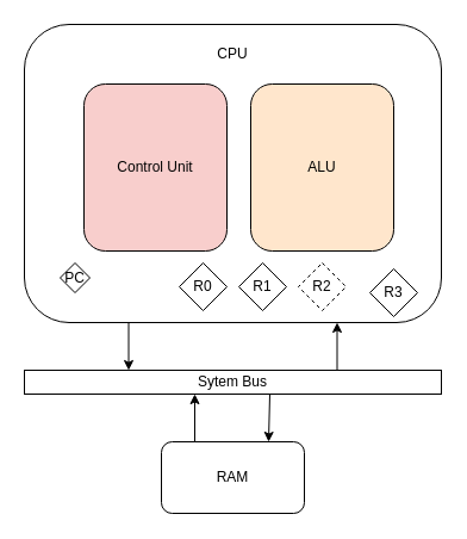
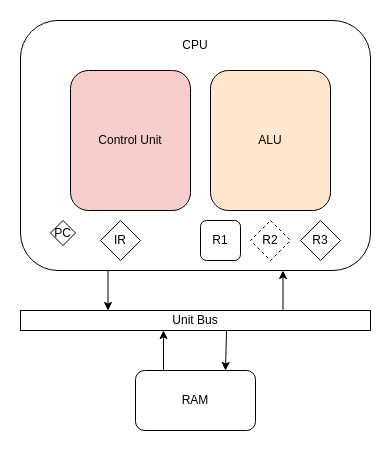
+ <mxCell id="6" value="IR" style="rhombus;whiteSpace=wrap;html=1;" parent="1" vertex="1"><mxGeometry x="100" y="220" width="40" height="40" as="geometry" /></mxCell>
- <mxCell id="7" value="R0" style="rhombus;whiteSpace=wrap;html=1;" parent="1" vertex="1"><mxGeometry x="150" y="220" width="40" height="40" as="geometry" /></mxCell>
- <mxCell id="8" value="R1" style="rhombus;whiteSpace=wrap;html=1;" parent="1" vertex="1"><mxGeometry x="200" y="220" width="40" height="40" as="geometry" /></mxCell>
+ <mxCell id="8" value="R1" style="whiteSpace=wrap;html=1;rounded=1;" parent="1" vertex="1"><mxGeometry x="200" y="220" width="40" height="40" as="geometry" /></mxCell>
- <mxCell id="9" value="R3" style="rhombus;whiteSpace=wrap;html=1;" parent="1" vertex="1"><mxGeometry x="310" y="225" width="40" height="40" as="geometry" /></mxCell>
+ <mxCell id="9" value="R3" style="rhombus;whiteSpace=wrap;html=1;" parent="1" vertex="1"><mxGeometry x="300" y="220" width="40" height="40" as="geometry" /></mxCell>
- <mxCell id="12" value="Sytem Bus" style="rounded=0;whiteSpace=wrap;html=1;" parent="1" vertex="1"><mxGeometry x="20" y="310" width="350" height="20" as="geometry" /></mxCell>
+ <mxCell id="12" value="Unit Bus" style="rounded=0;whiteSpace=wrap;html=1;" parent="1" vertex="1"><mxGeometry x="20" y="310" width="350" height="20" as="geometry" /></mxCell>
